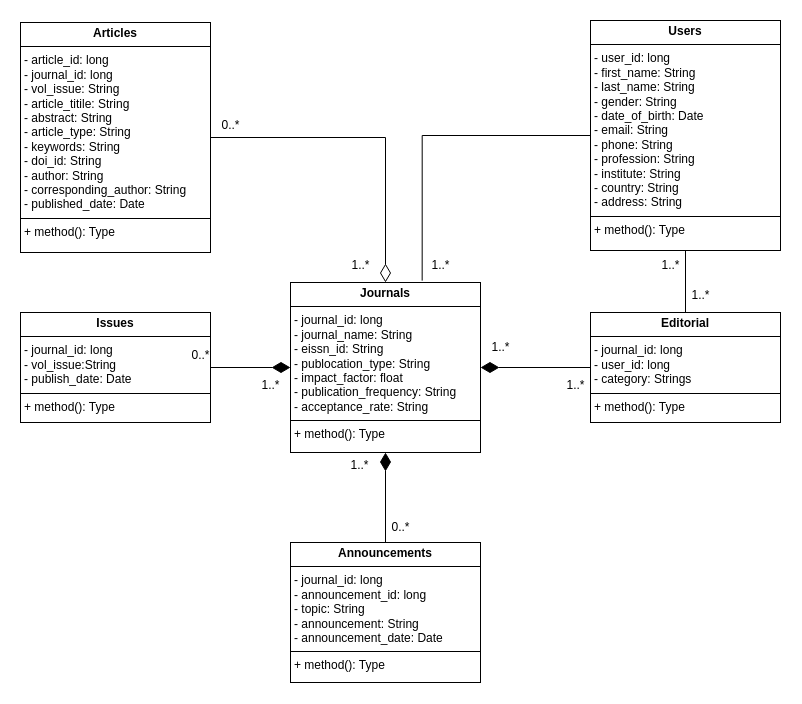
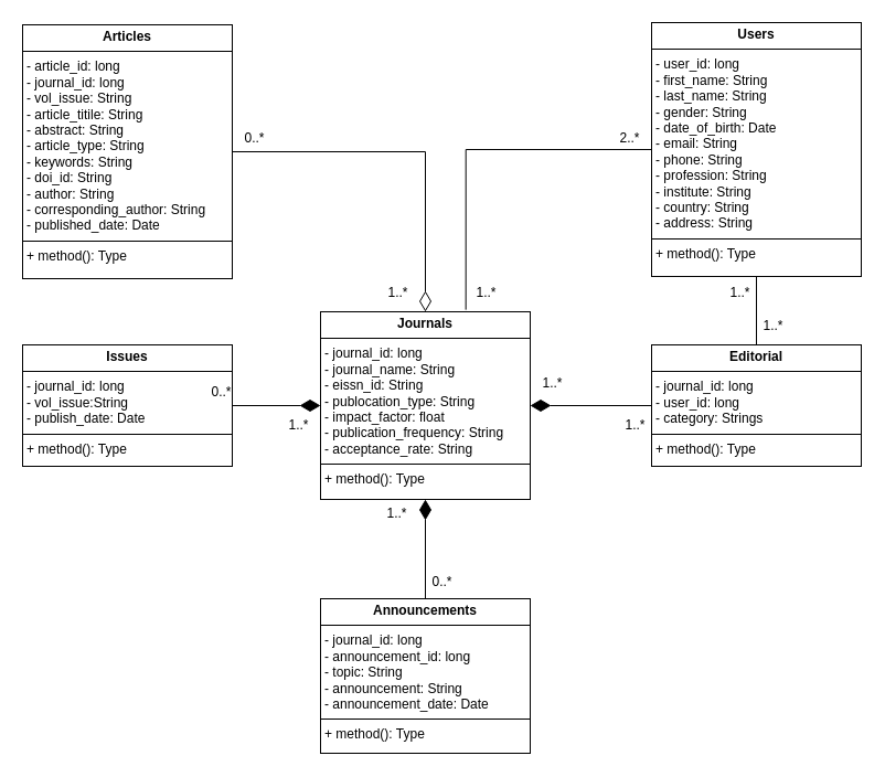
+ <mxCell id="16" value="2..*" style="text;html=1;align=center;verticalAlign=middle;resizable=0;points=[];autosize=1;strokeColor=none;fillColor=none;" vertex="1" parent="1"><mxGeometry x="550" y="110" width="40" height="30" as="geometry" /></mxCell>
